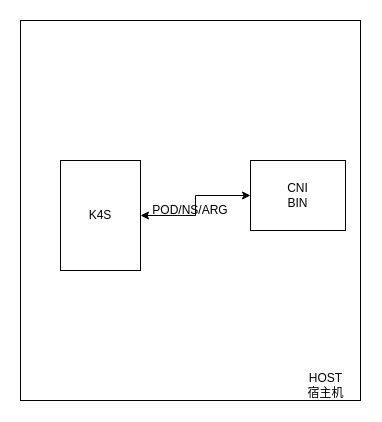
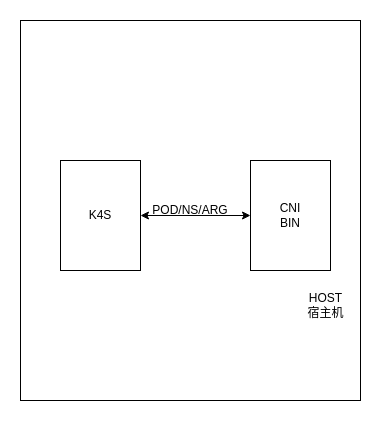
- <mxCell id="6" value="CNI&lt;br&gt;BIN" style="rounded=0;whiteSpace=wrap;html=1;" vertex="1" parent="1"><mxGeometry x="250" y="160" width="95" height="70" as="geometry" /></mxCell>
+ <mxCell id="6" value="CNI&lt;br&gt;BIN" style="rounded=0;whiteSpace=wrap;html=1;" vertex="1" parent="1"><mxGeometry x="250" y="160" width="80" height="110" as="geometry" /></mxCell>
- <mxCell id="5" value="HOST&lt;br&gt;宿主机" style="text;html=1;align=center;verticalAlign=middle;resizable=0;points=[];autosize=1;strokeColor=none;" vertex="1" parent="1"><mxGeometry x="300" y="370" width="50" height="30" as="geometry" /></mxCell>
+ <mxCell id="5" value="HOST&lt;br&gt;宿主机" style="text;html=1;align=center;verticalAlign=middle;resizable=0;points=[];autosize=1;strokeColor=none;" vertex="1" parent="1"><mxGeometry x="300" y="290" width="50" height="30" as="geometry" /></mxCell>
